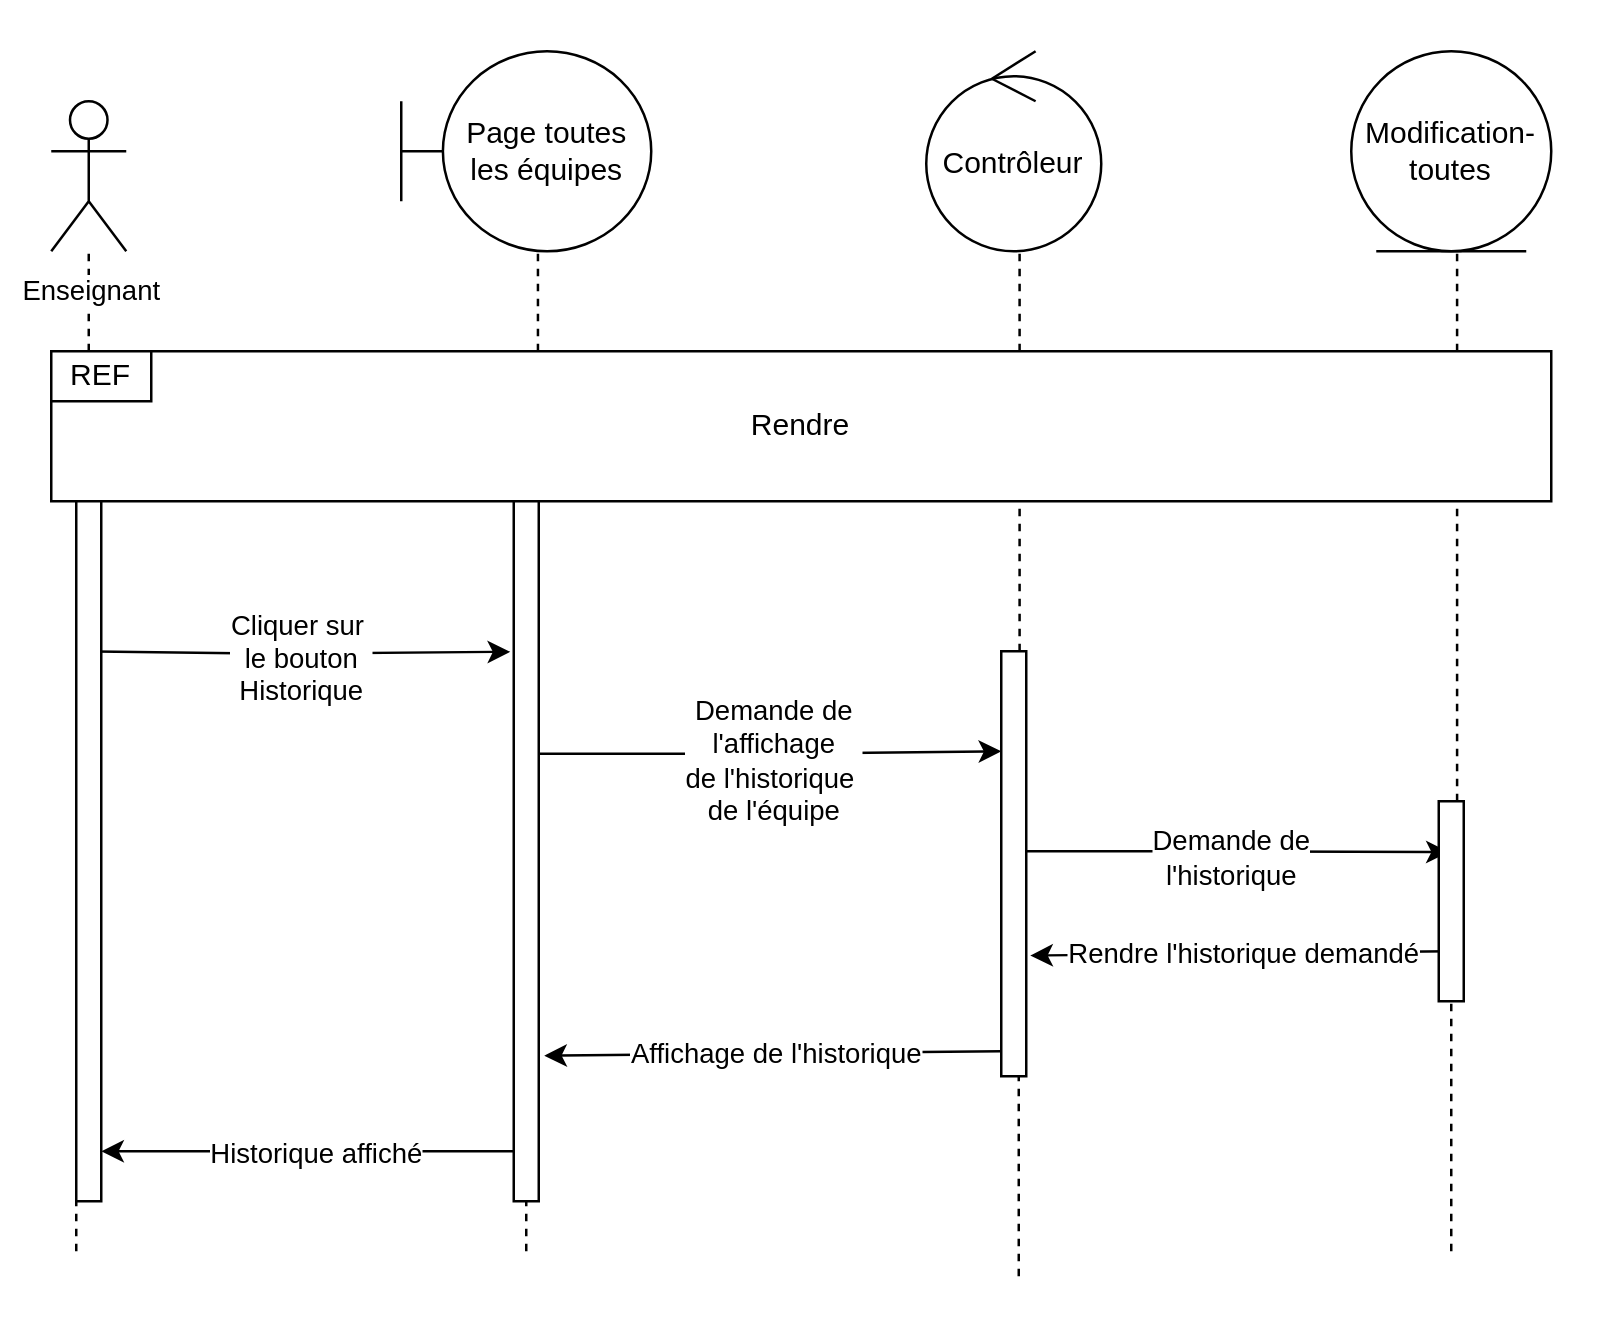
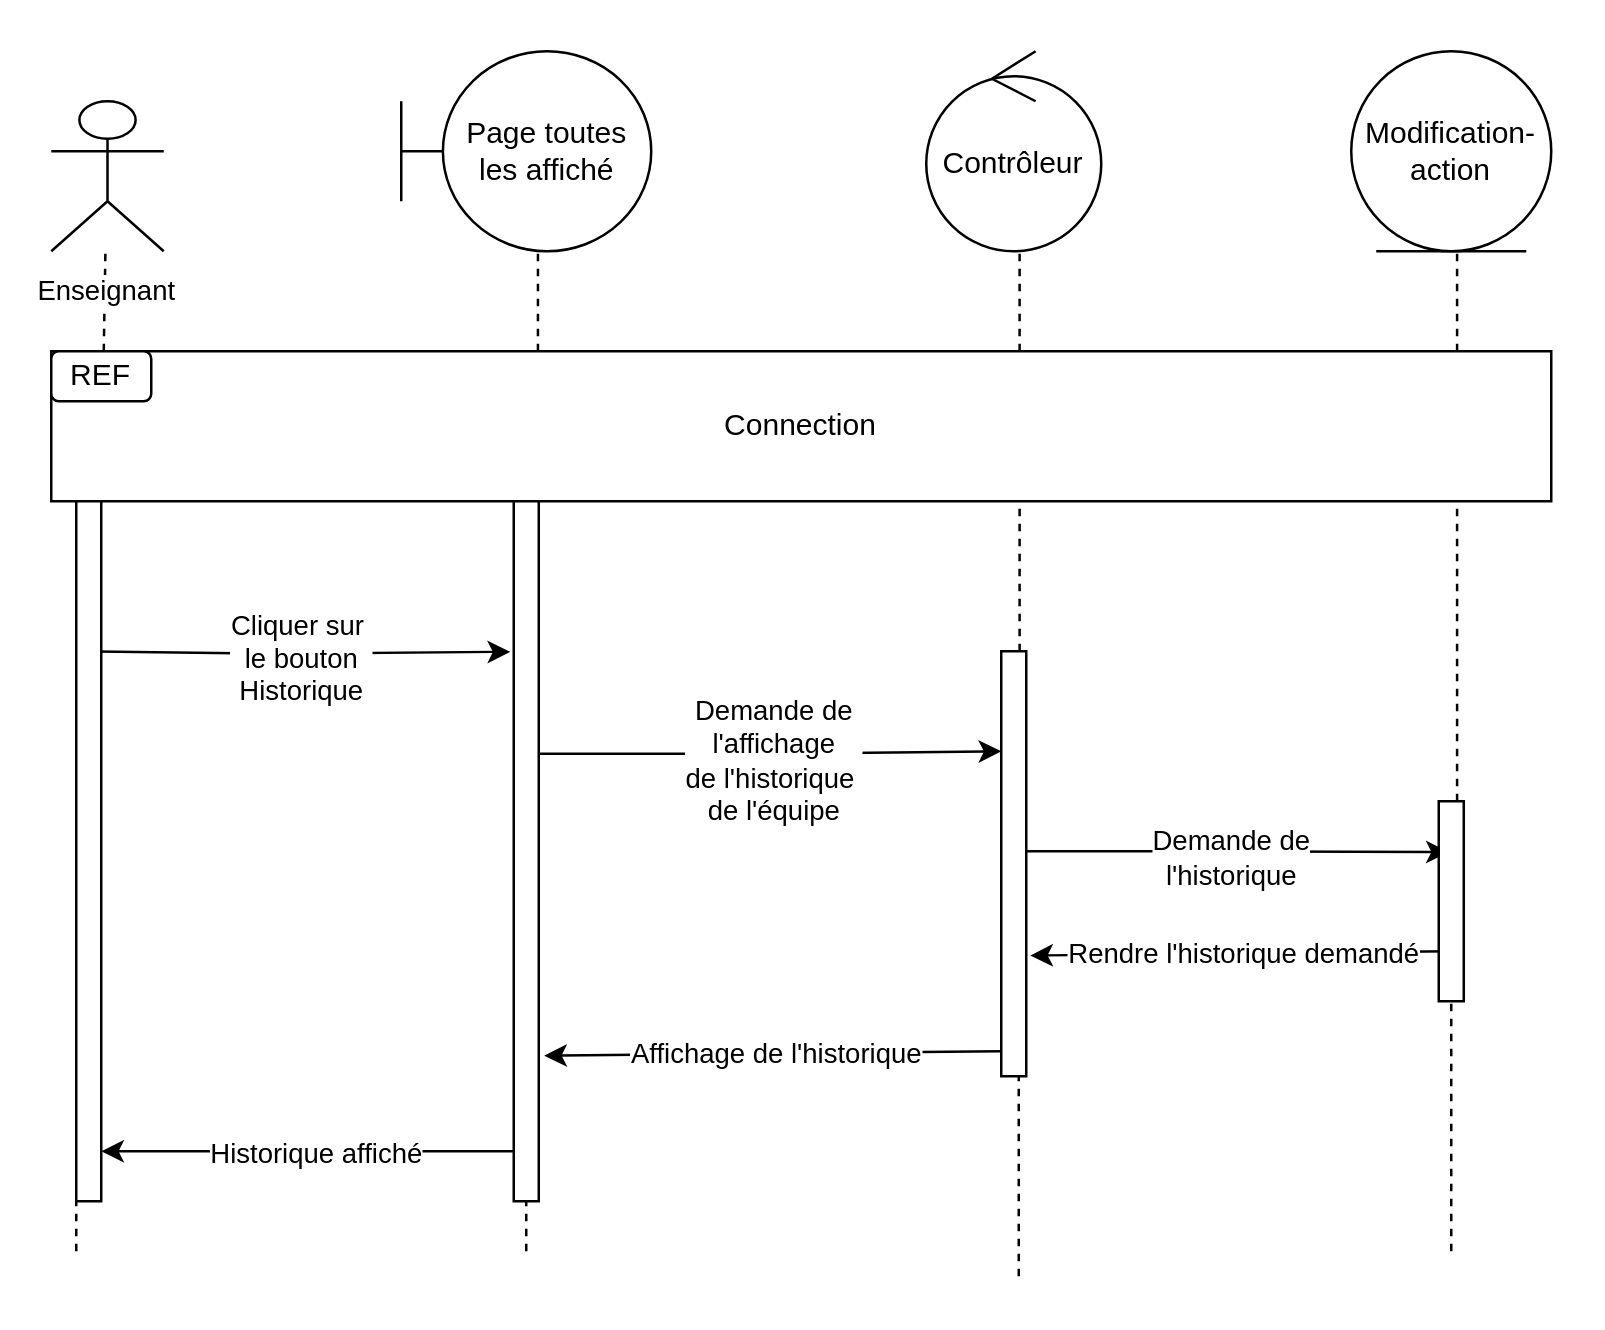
- <mxCell id="3" value="Page toutes&lt;br&gt;les équipes" style="shape=umlBoundary;whiteSpace=wrap;html=1;" parent="1" vertex="1"><mxGeometry x="160" y="20" width="100" height="80" as="geometry" /></mxCell>
+ <mxCell id="3" value="Page toutes&lt;br&gt;les affiché" style="shape=umlBoundary;whiteSpace=wrap;html=1;" parent="1" vertex="1"><mxGeometry x="160" y="20" width="100" height="80" as="geometry" /></mxCell>
- <mxCell id="5" value="Modification-&lt;br&gt;toutes" style="ellipse;shape=umlEntity;whiteSpace=wrap;html=1;" parent="1" vertex="1"><mxGeometry x="540" y="20" width="80" height="80" as="geometry" /></mxCell>
+ <mxCell id="5" value="Modification-&lt;br&gt;action" style="ellipse;shape=umlEntity;whiteSpace=wrap;html=1;" parent="1" vertex="1"><mxGeometry x="540" y="20" width="80" height="80" as="geometry" /></mxCell>
- <mxCell id="2" value="Actor" style="shape=umlActor;verticalLabelPosition=bottom;verticalAlign=top;html=1;outlineConnect=0;" parent="1" vertex="1"><mxGeometry x="20" y="40" width="30" height="60" as="geometry" /></mxCell>
+ <mxCell id="2" value="Actor" style="shape=umlActor;verticalLabelPosition=bottom;verticalAlign=top;html=1;outlineConnect=0;" parent="1" vertex="1"><mxGeometry x="20" y="40" width="45" height="60" as="geometry" /></mxCell>
- <mxCell id="12" value="REF" style="rounded=0;whiteSpace=wrap;html=1;" parent="1" vertex="1"><mxGeometry x="20" y="140" width="40" height="20" as="geometry" /></mxCell>
+ <mxCell id="12" value="REF" style="whiteSpace=wrap;html=1;rounded=1;" parent="1" vertex="1"><mxGeometry x="20" y="140" width="40" height="20" as="geometry" /></mxCell>
- <mxCell id="11" value="Rendre" style="rounded=0;whiteSpace=wrap;html=1;" parent="1" vertex="1"><mxGeometry x="20" y="140" width="600" height="60" as="geometry" /></mxCell>
+ <mxCell id="11" value="Connection" style="rounded=0;whiteSpace=wrap;html=1;" parent="1" vertex="1"><mxGeometry x="20" y="140" width="600" height="60" as="geometry" /></mxCell>
